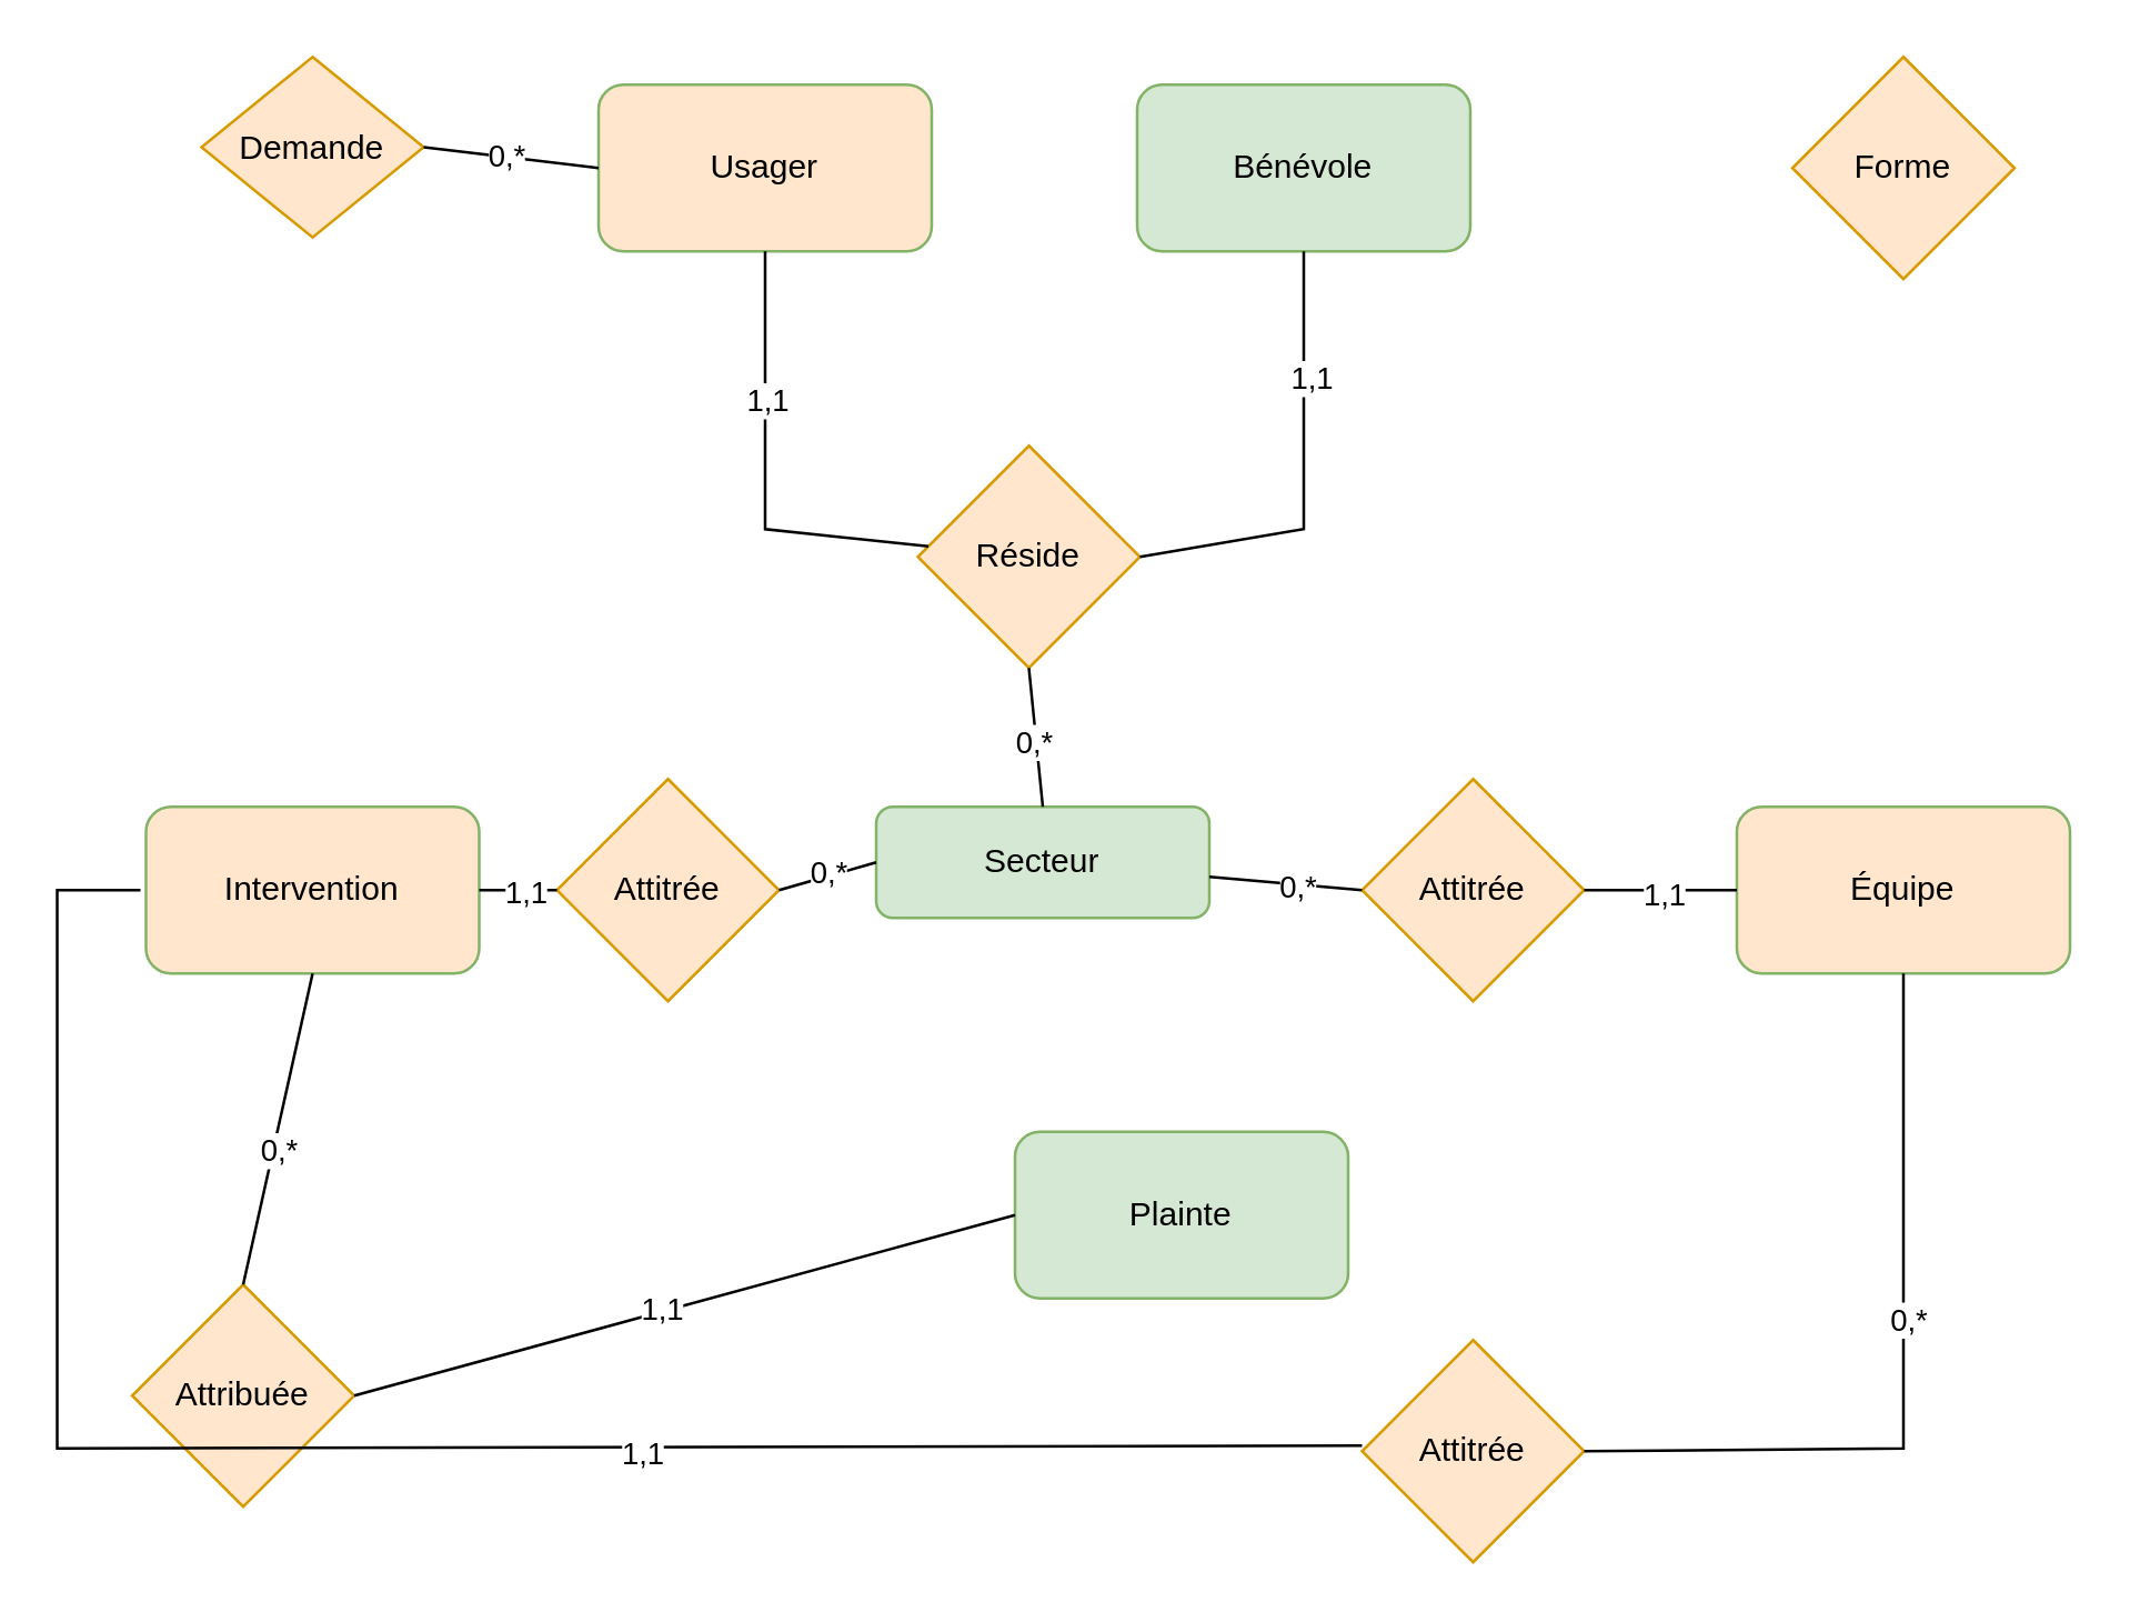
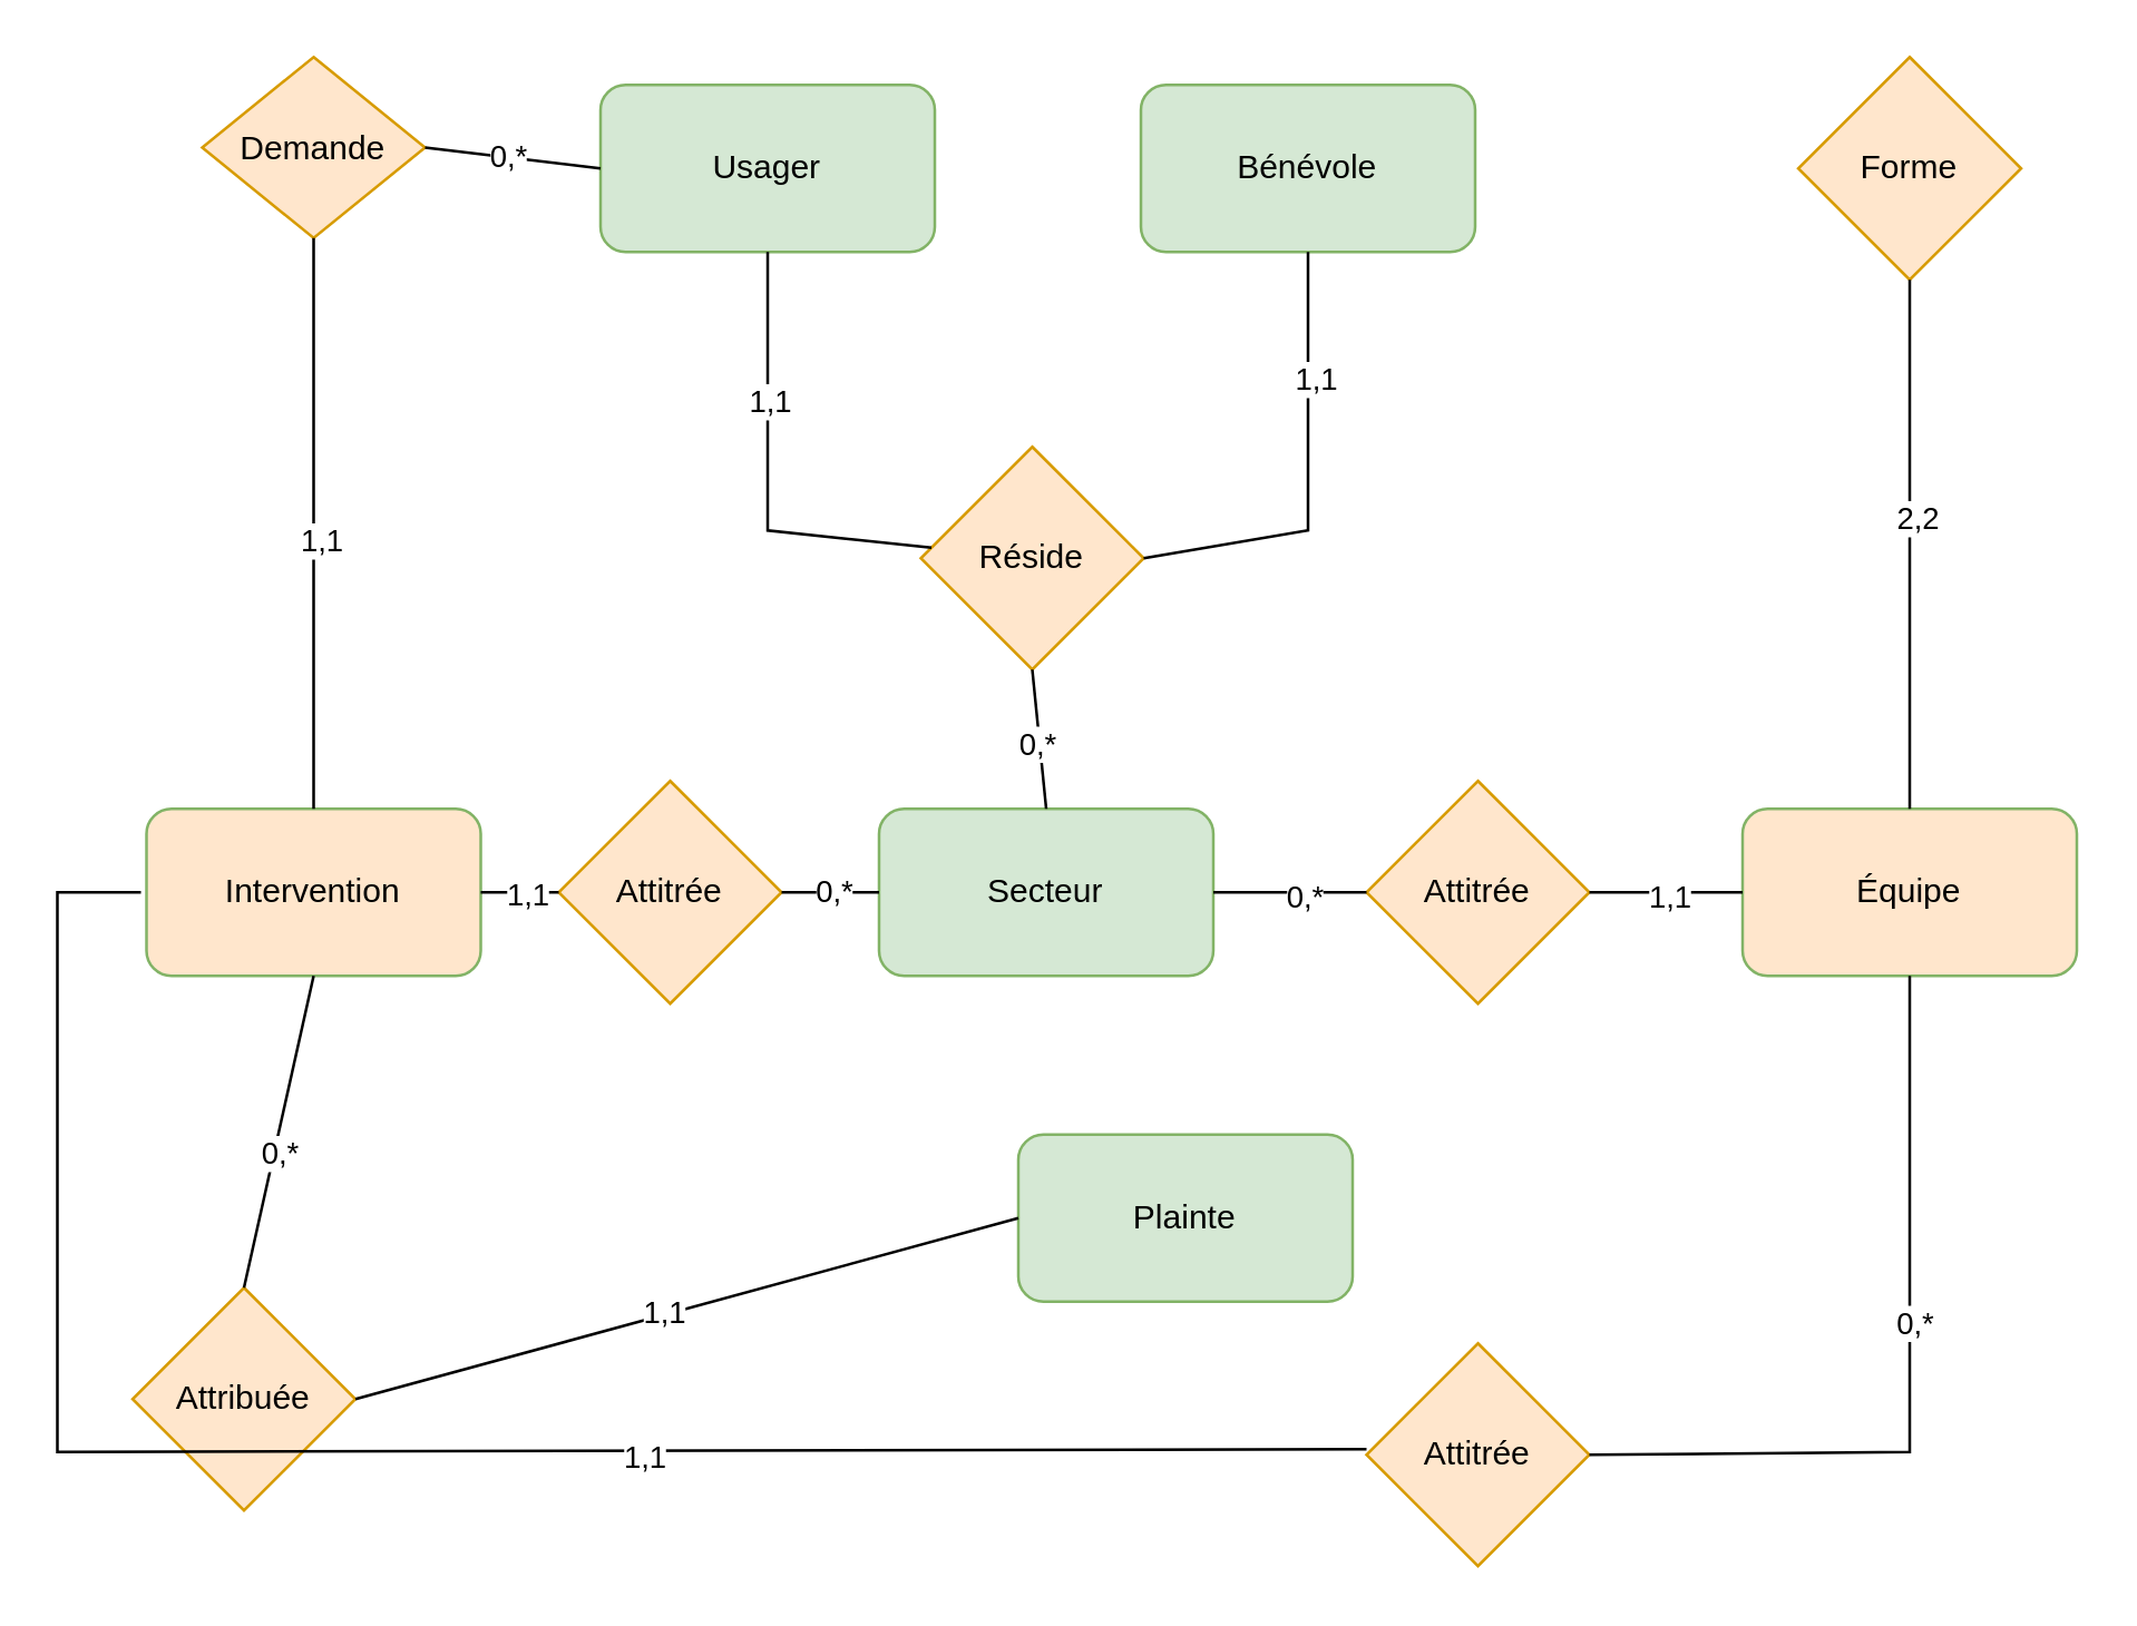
- <mxCell id="2" value="Usager" style="rounded=1;whiteSpace=wrap;html=1;fillColor=#ffe6cc;strokeColor=#82b366;" parent="1" vertex="1"><mxGeometry x="215" y="30" width="120" height="60" as="geometry" /></mxCell>
+ <mxCell id="2" value="Usager" style="rounded=1;whiteSpace=wrap;html=1;fillColor=#d5e8d4;strokeColor=#82b366;" parent="1" vertex="1"><mxGeometry x="215" y="30" width="120" height="60" as="geometry" /></mxCell>
+ <mxCell id="41" value="" style="endArrow=none;html=1;rounded=0;entryX=0.5;entryY=1;entryDx=0;entryDy=0;" parent="1" source="5" target="38" edge="1"><mxGeometry width="50" height="50" relative="1" as="geometry"><mxPoint x="390" y="331" as="sourcePoint" /><mxPoint x="440" y="281" as="targetPoint" /></mxGeometry></mxCell>
+ <mxCell id="42" value="1,1" style="edgeLabel;html=1;align=center;verticalAlign=middle;resizable=0;points=[];" parent="41" vertex="1" connectable="0"><mxGeometry x="-0.053" y="-2" relative="1" as="geometry"><mxPoint as="offset" /></mxGeometry></mxCell>
+ <mxCell id="15" value="" style="endArrow=none;html=1;rounded=0;entryX=0.5;entryY=1;entryDx=0;entryDy=0;exitX=0.5;exitY=0;exitDx=0;exitDy=0;" parent="1" source="4" target="8" edge="1"><mxGeometry width="50" height="50" relative="1" as="geometry"><mxPoint x="605" y="170" as="sourcePoint" /><mxPoint x="655" y="120" as="targetPoint" /></mxGeometry></mxCell>
+ <mxCell id="16" value="2,2" style="edgeLabel;html=1;align=center;verticalAlign=middle;resizable=0;points=[];" parent="15" vertex="1" connectable="0"><mxGeometry x="0.105" y="-2" relative="1" as="geometry"><mxPoint as="offset" /></mxGeometry></mxCell>
- <mxCell id="6" value="Secteur" style="rounded=1;whiteSpace=wrap;html=1;fillColor=#d5e8d4;strokeColor=#82b366;" parent="1" vertex="1"><mxGeometry x="315" y="290" width="120" height="40" as="geometry" /></mxCell>
+ <mxCell id="6" value="Secteur" style="rounded=1;whiteSpace=wrap;html=1;fillColor=#d5e8d4;strokeColor=#82b366;" parent="1" vertex="1"><mxGeometry x="315" y="290" width="120" height="60" as="geometry" /></mxCell>
